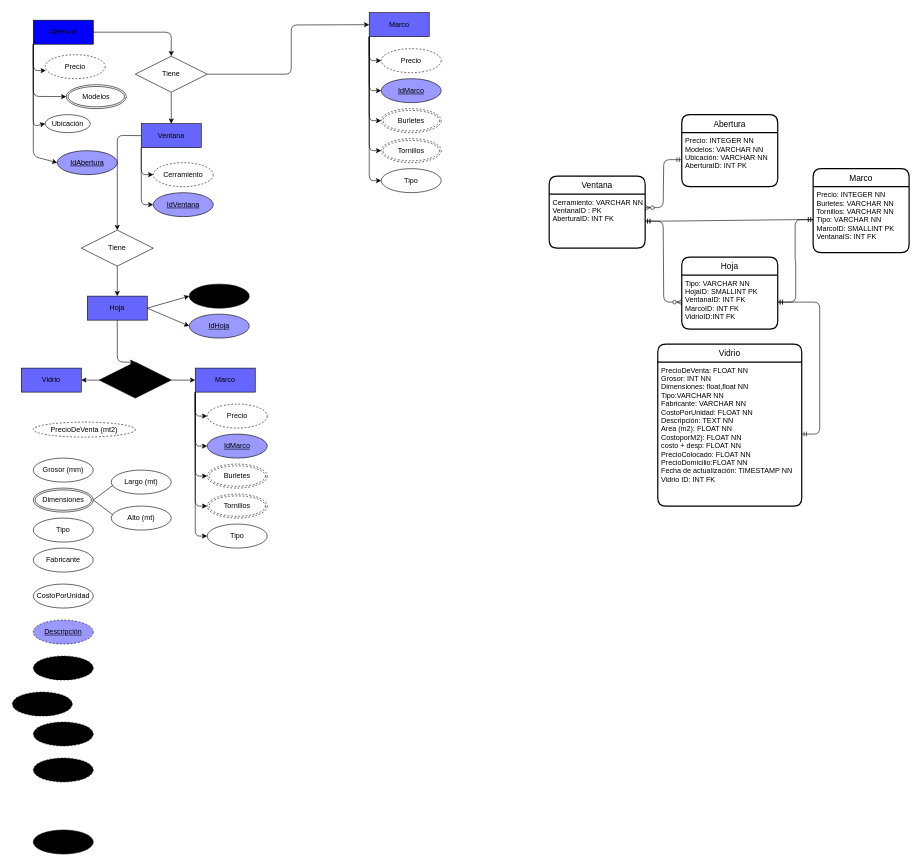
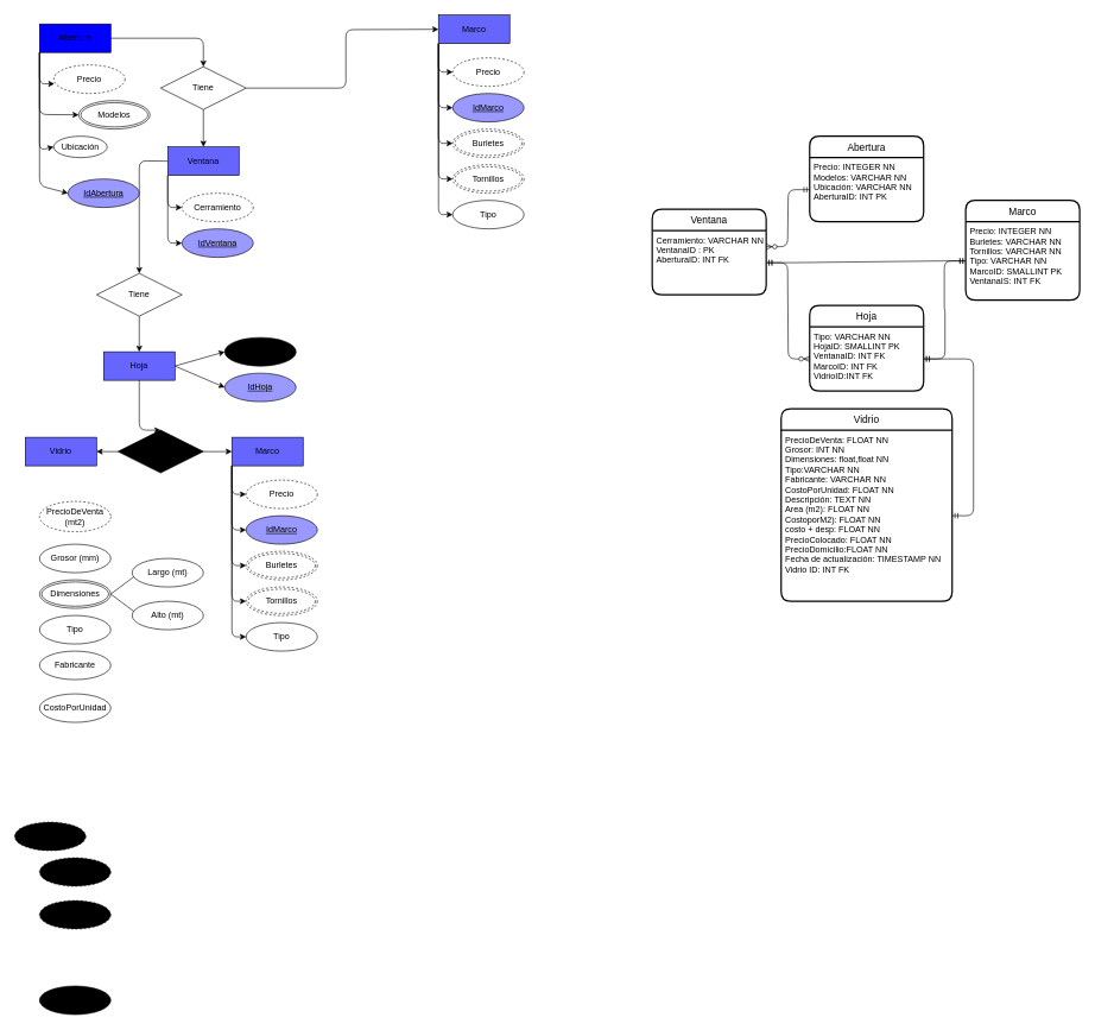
- <mxCell id="36" value="PrecioDeVenta (mt2)" style="ellipse;whiteSpace=wrap;html=1;align=center;dashed=1;fontFamily=Helvetica;fontSize=12;fontColor=default;strokeColor=default;fillColor=default;" parent="1" vertex="1"><mxGeometry x="55" y="703" width="170" height="25" as="geometry" /></mxCell>
+ <mxCell id="36" value="PrecioDeVenta (mt2)" style="ellipse;whiteSpace=wrap;html=1;align=center;dashed=1;fontFamily=Helvetica;fontSize=12;fontColor=default;strokeColor=default;fillColor=default;" parent="1" vertex="1"><mxGeometry x="55" y="703" width="100" height="42.5" as="geometry" /></mxCell>
- <mxCell id="65" value="Descripción" style="ellipse;whiteSpace=wrap;html=1;align=center;fontStyle=4;dashed=1;fontFamily=Helvetica;fontSize=12;fontColor=default;strokeColor=default;fillColor=#9999FF;" parent="1" vertex="1"><mxGeometry x="55" y="1033" width="100" height="40" as="geometry" /></mxCell>
- <mxCell id="66" value="Area (m2)" style="ellipse;whiteSpace=wrap;html=1;align=center;dashed=1;fillColor=#000000;" parent="1" vertex="1"><mxGeometry x="55" y="1093" width="100" height="40" as="geometry" /></mxCell>
